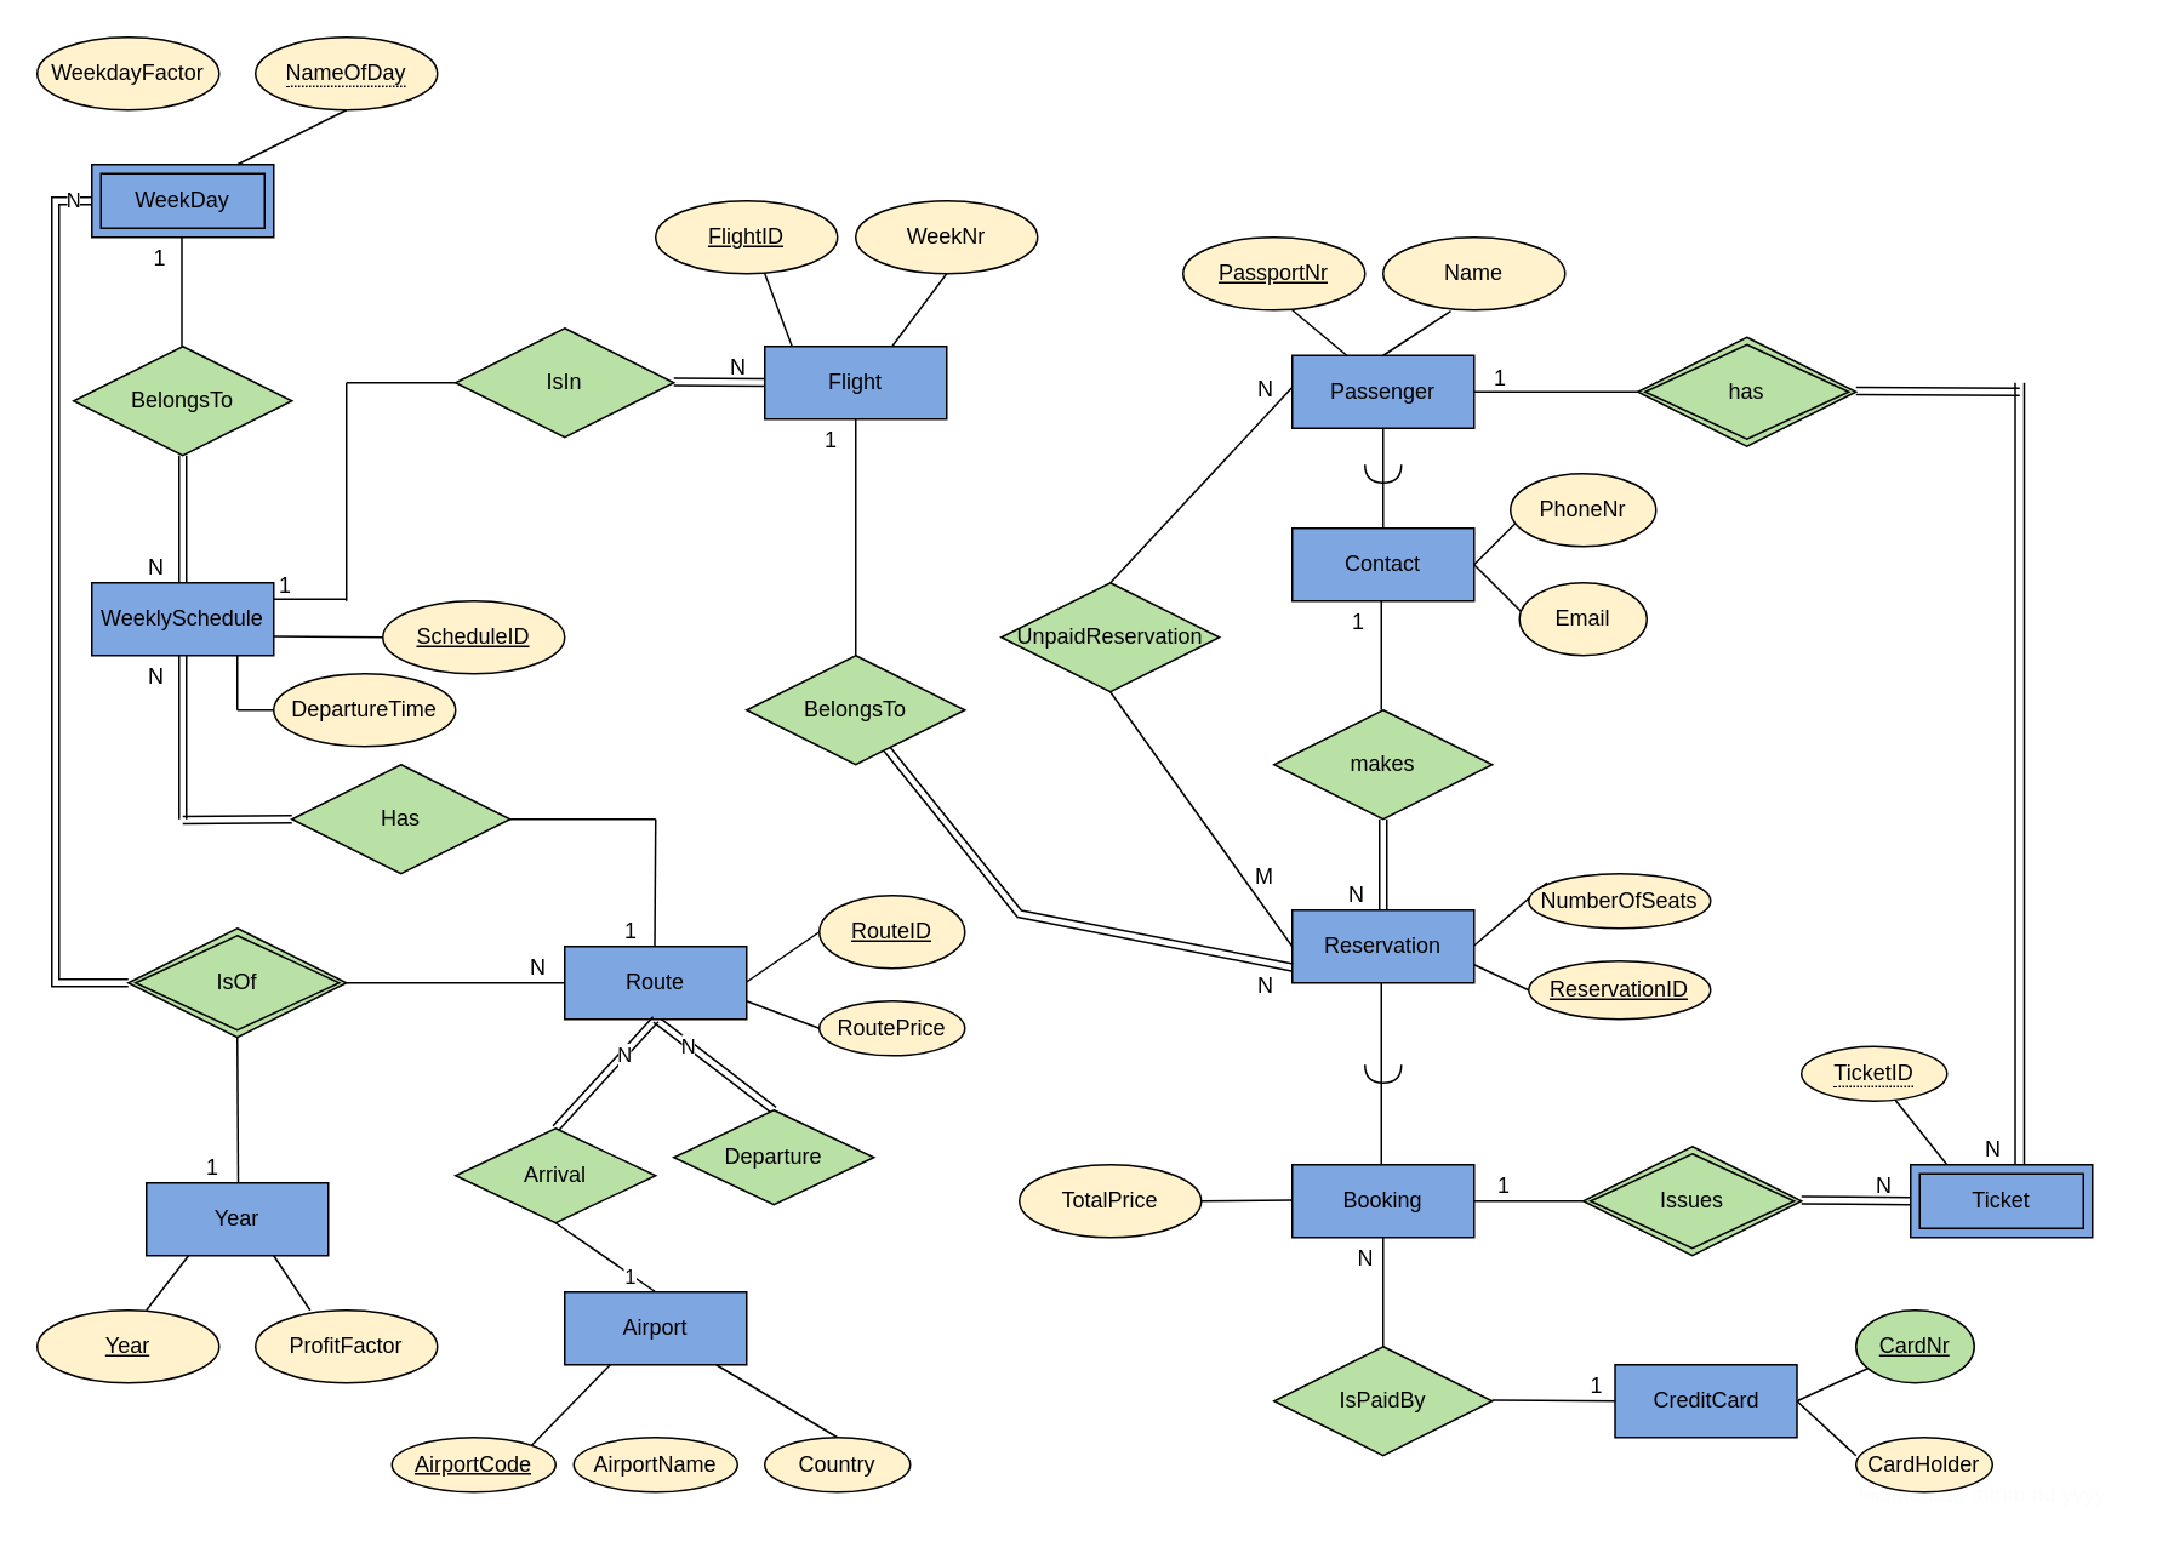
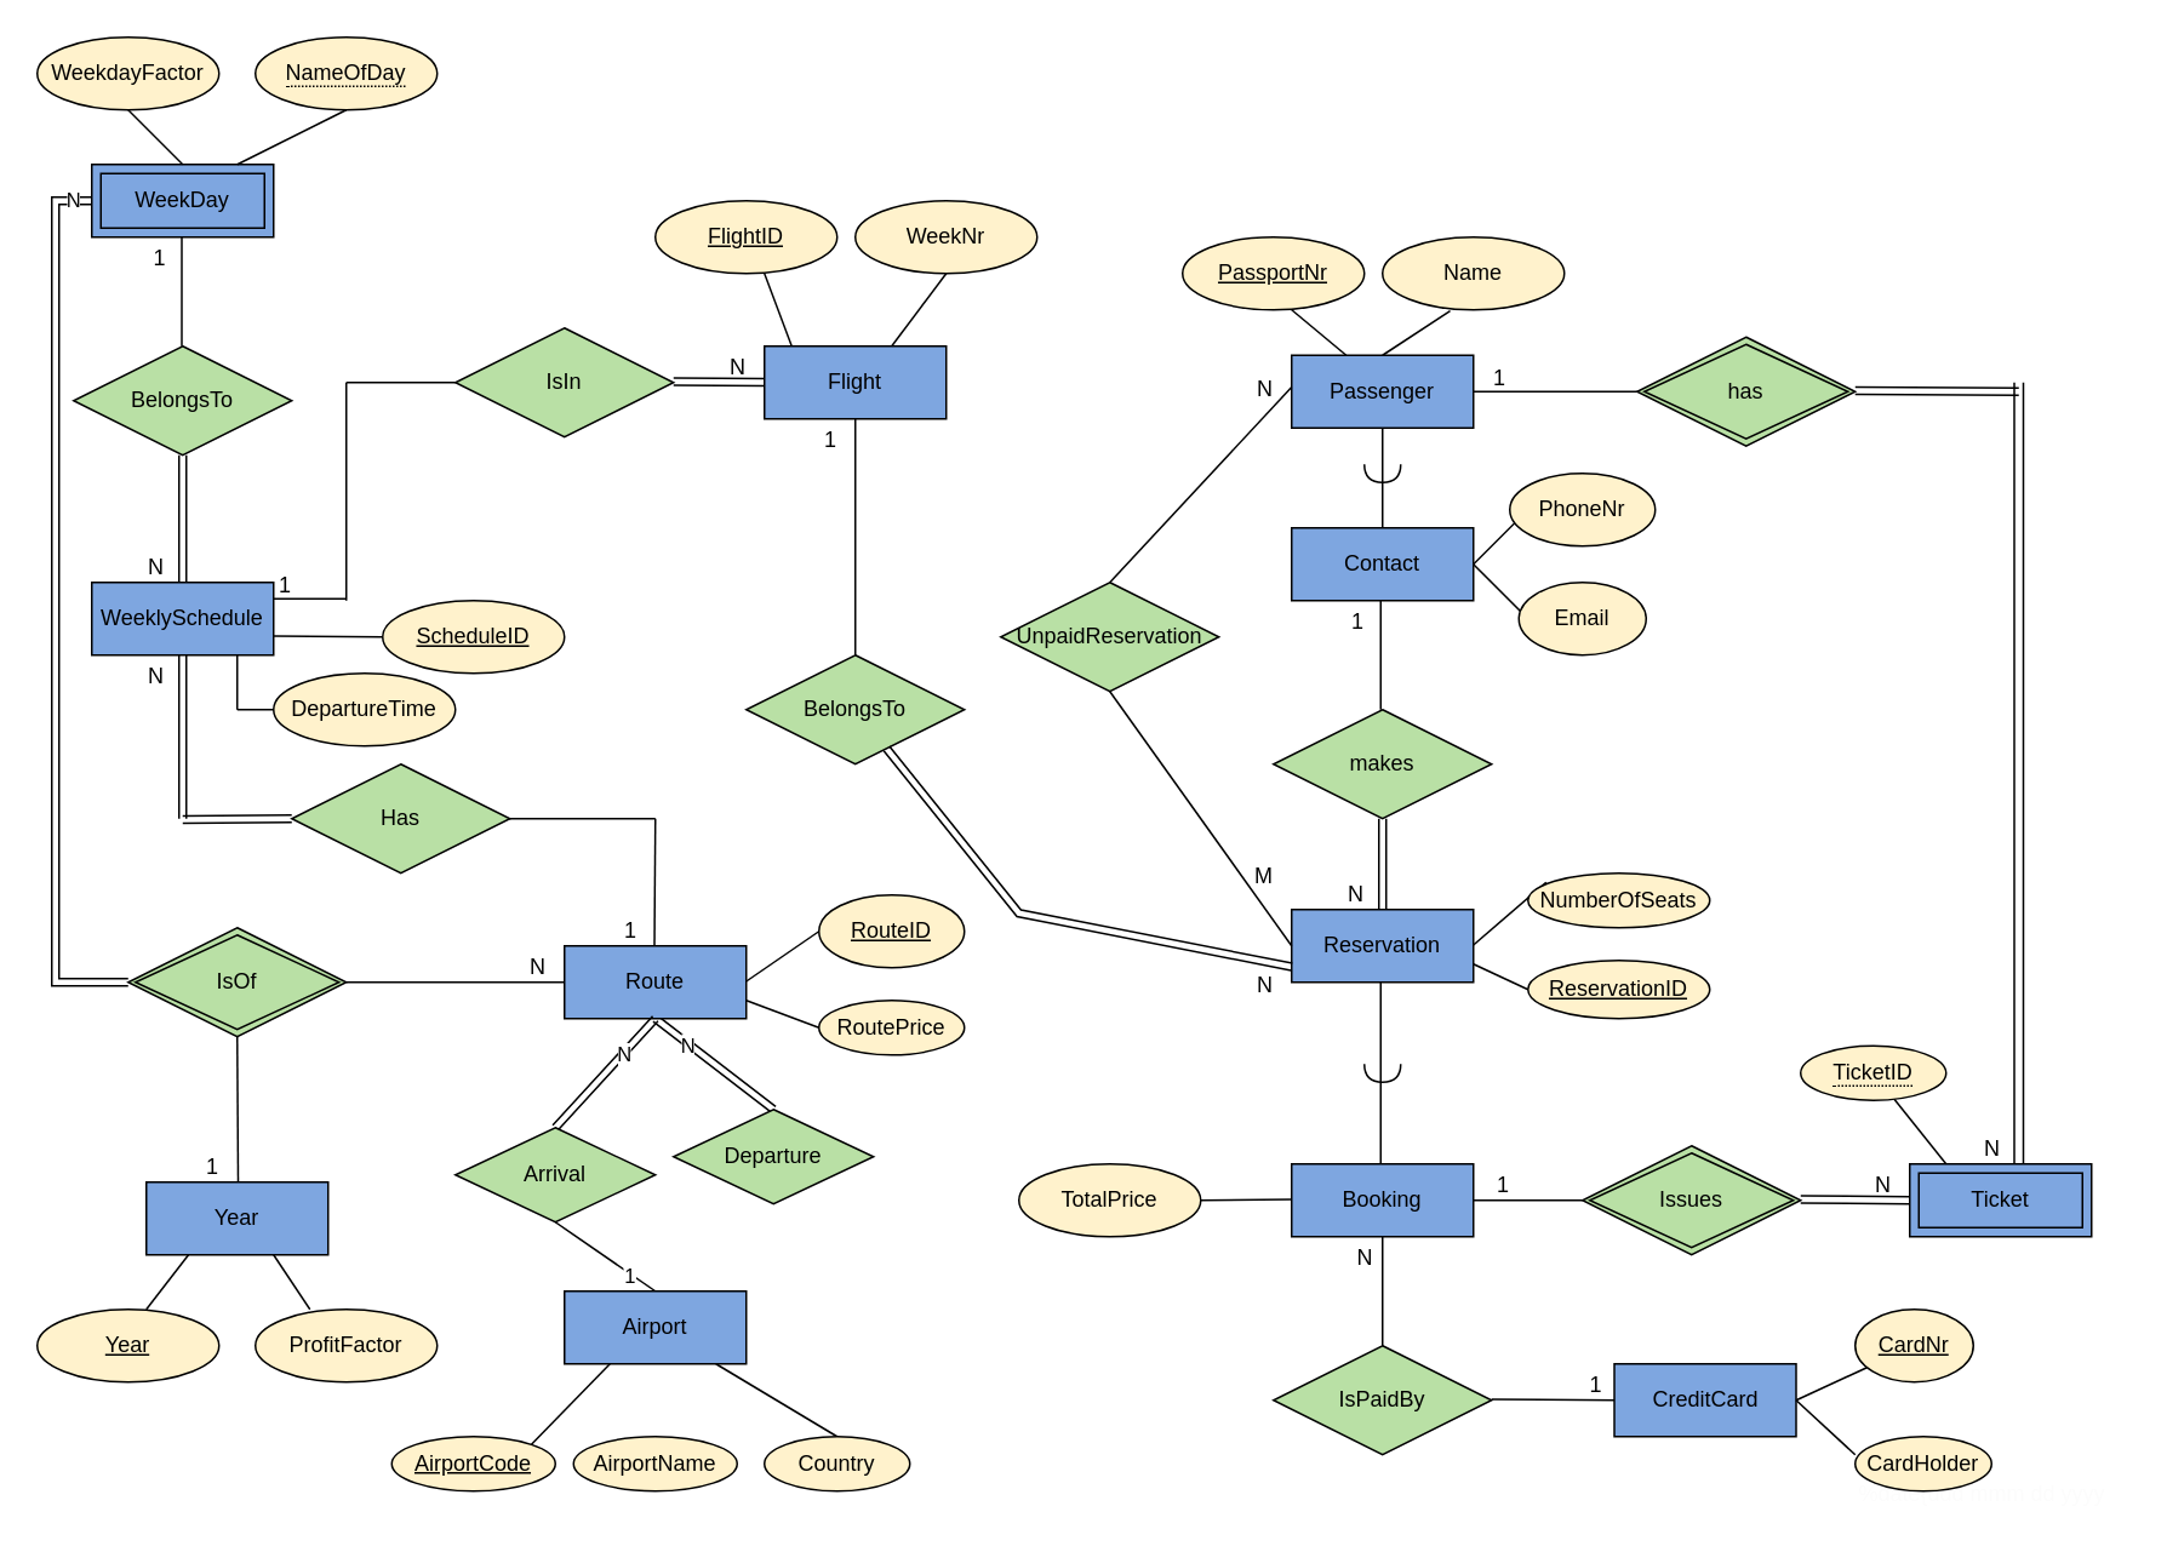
+ <mxCell id="123" value="" style="endArrow=none;html=1;rounded=0;entryX=0.5;entryY=1;entryDx=0;entryDy=0;exitX=0.5;exitY=0;exitDx=0;exitDy=0;" parent="1" source="122" target="124" edge="1"><mxGeometry width="50" height="50" relative="1" as="geometry"><mxPoint x="70" y="90" as="sourcePoint" /><mxPoint x="50" y="60" as="targetPoint" /></mxGeometry></mxCell>
- <mxCell id="50" value="&lt;u&gt;CardNr&lt;/u&gt;" style="ellipse;whiteSpace=wrap;html=1;align=center;fillColor=#b9e0a5;" parent="1" vertex="1"><mxGeometry x="1020" y="720" width="65" height="40" as="geometry" /></mxCell>
+ <mxCell id="50" value="&lt;u&gt;CardNr&lt;/u&gt;" style="ellipse;whiteSpace=wrap;html=1;align=center;fillColor=#FFF2CC;" parent="1" vertex="1"><mxGeometry x="1020" y="720" width="65" height="40" as="geometry" /></mxCell>
